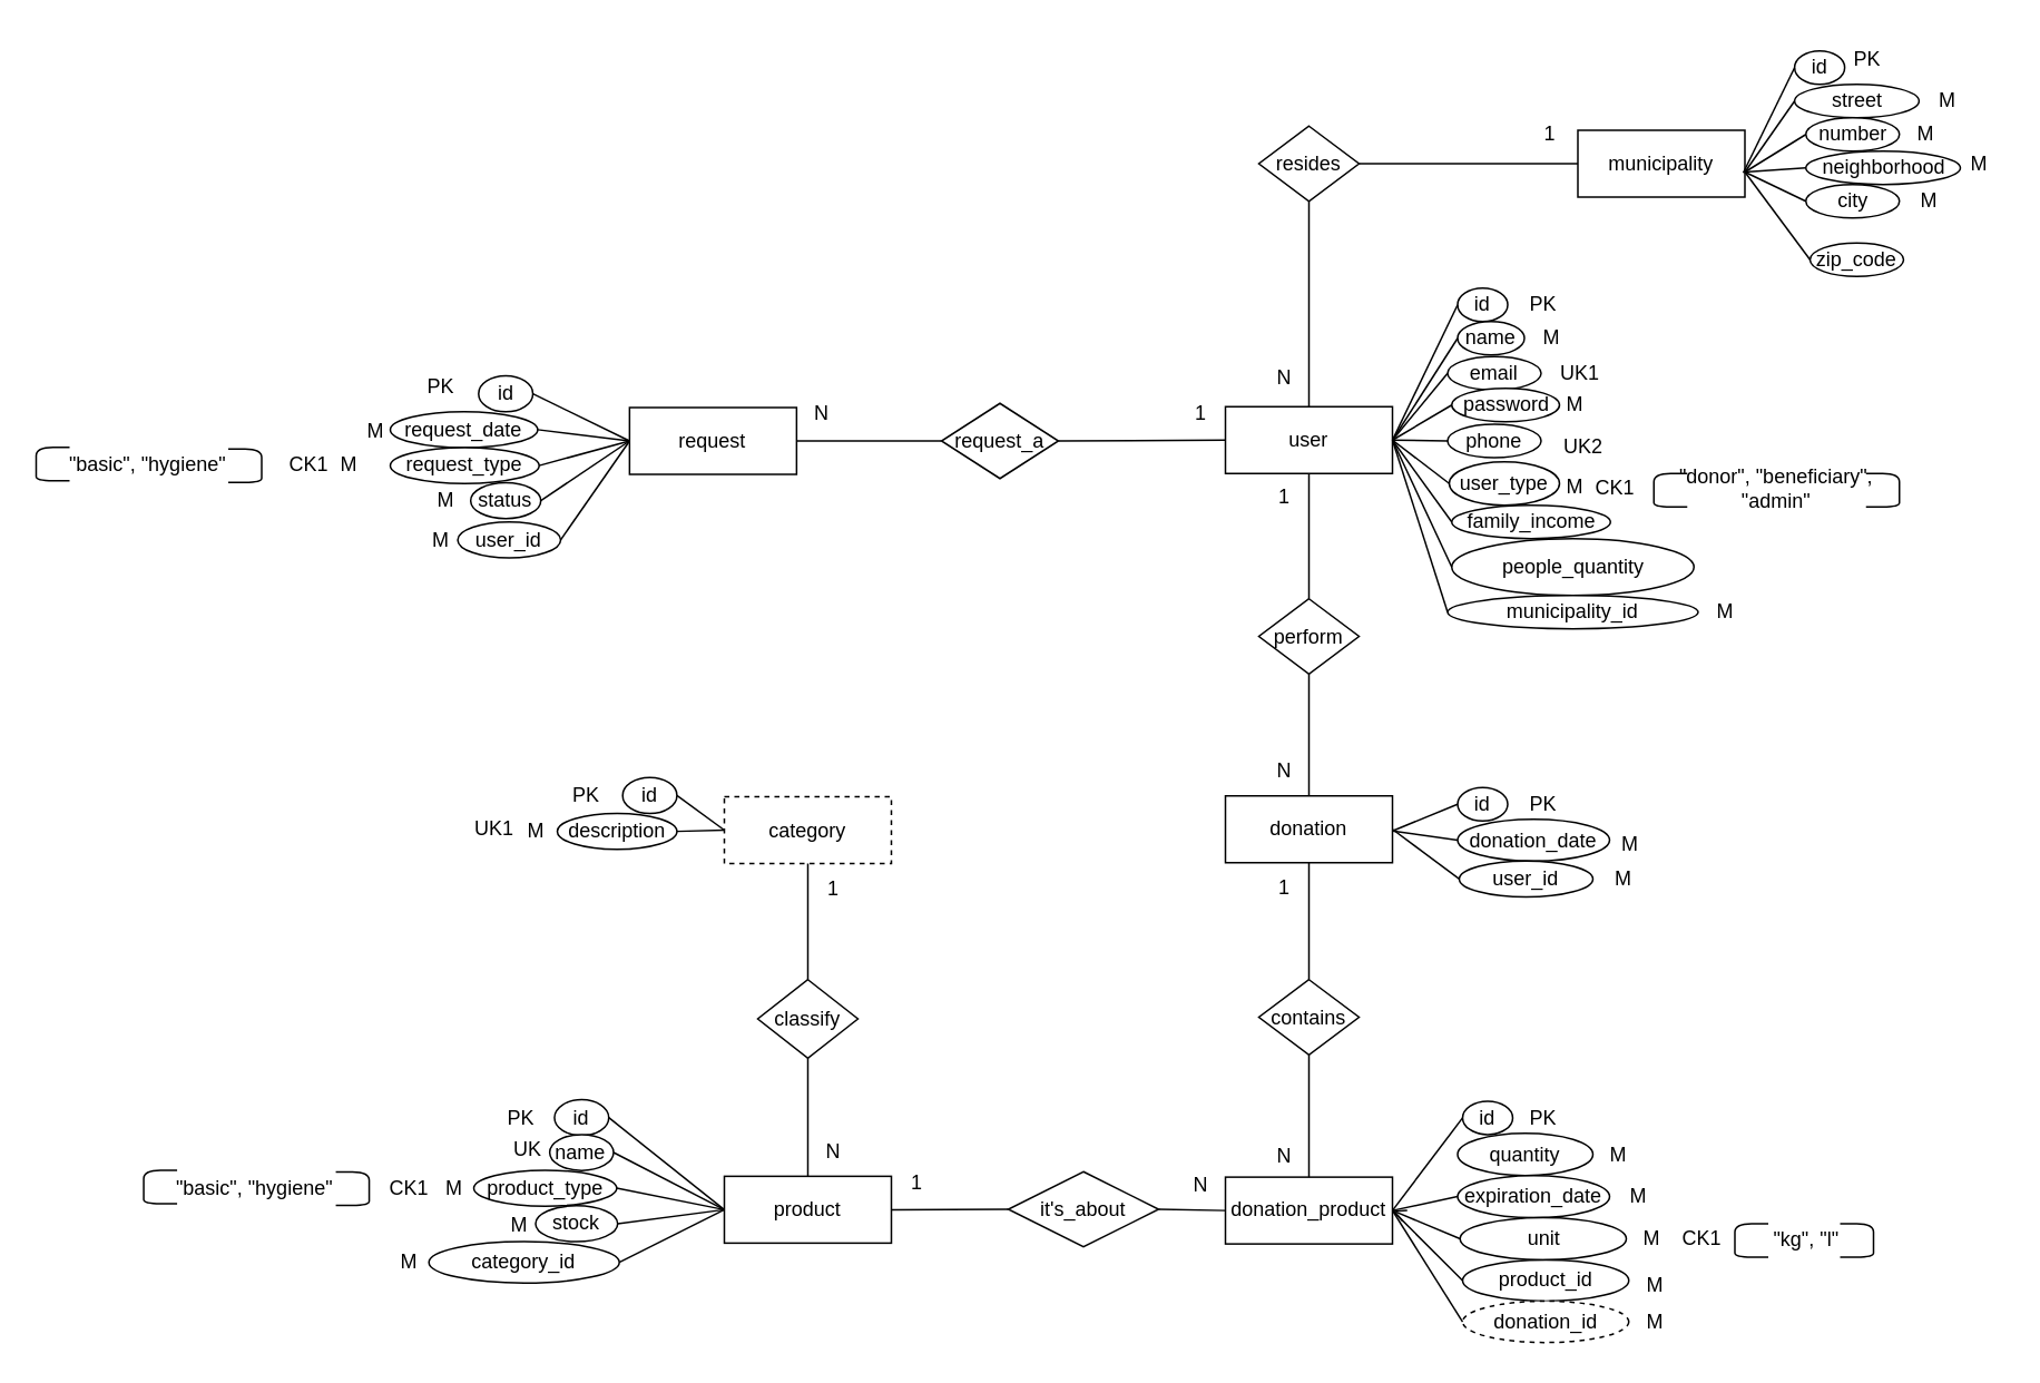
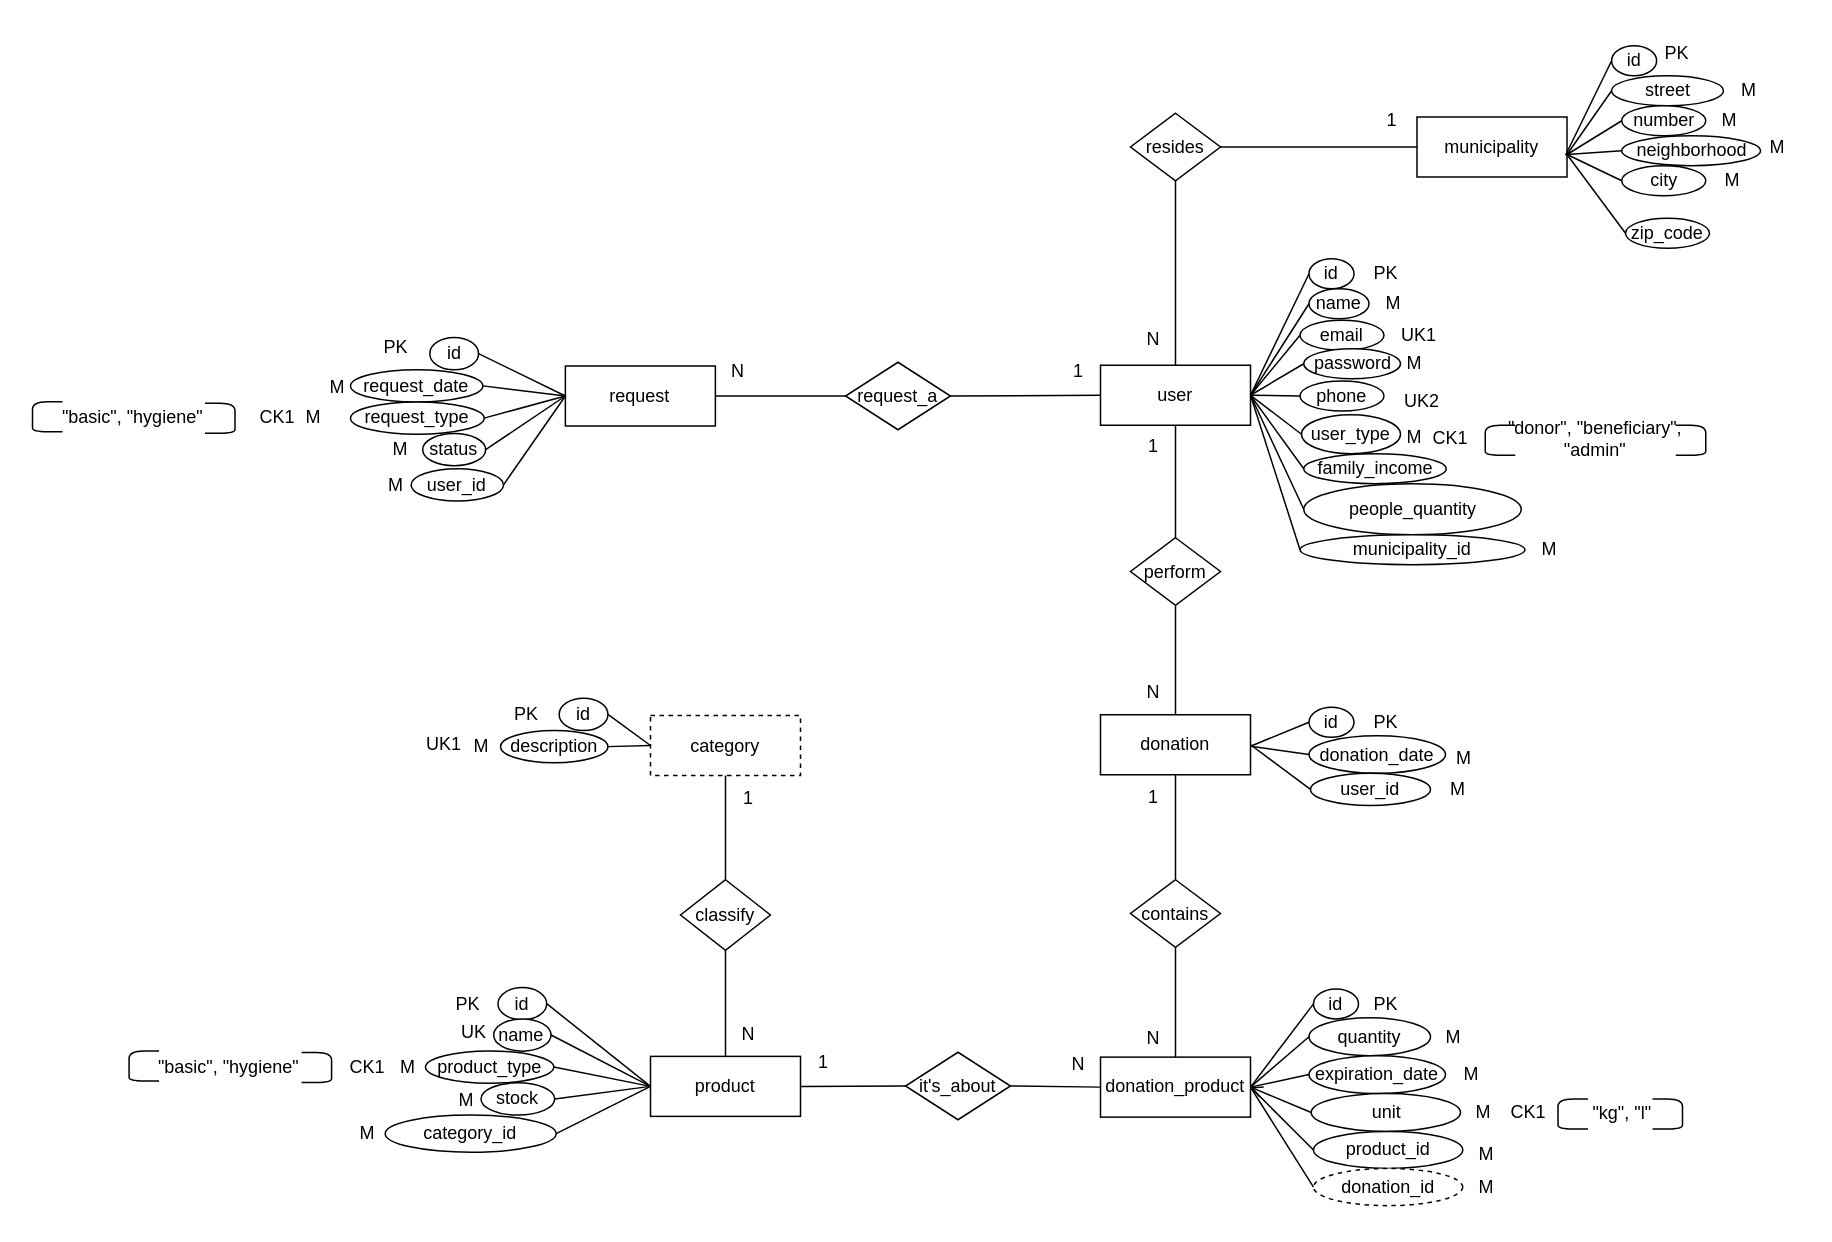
+ <mxCell id="102" value="" style="endArrow=none;html=1;rounded=0;exitX=0;exitY=0.5;exitDx=0;exitDy=0;entryX=1;entryY=0.5;entryDx=0;entryDy=0;" edge="1" parent="1" source="89" target="85"><mxGeometry relative="1" as="geometry"><mxPoint x="882" y="716" as="sourcePoint" /><mxPoint x="843" y="749" as="targetPoint" /></mxGeometry></mxCell>
- <mxCell id="100" value="it's_about" style="shape=rhombus;perimeter=rhombusPerimeter;whiteSpace=wrap;html=1;align=center;" vertex="1" parent="1"><mxGeometry x="603" y="701" width="90" height="45" as="geometry" /></mxCell>
+ <mxCell id="100" value="it's_about" style="shape=rhombus;perimeter=rhombusPerimeter;whiteSpace=wrap;html=1;align=center;" vertex="1" parent="1"><mxGeometry x="603" y="701" width="70" height="45" as="geometry" /></mxCell>
